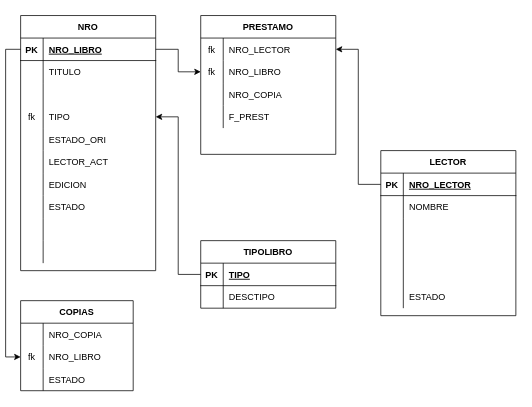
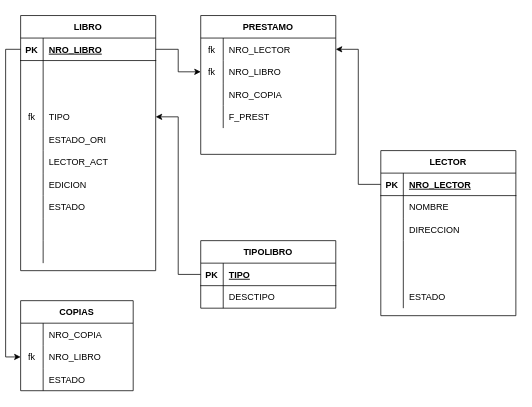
- <mxCell id="2" value="NRO" style="shape=table;startSize=30;container=1;collapsible=1;childLayout=tableLayout;fixedRows=1;rowLines=0;fontStyle=1;align=center;resizeLast=1;" parent="1" vertex="1"><mxGeometry y="20" width="180" height="340" as="geometry" x="20" /></mxCell>
+ <mxCell id="2" value="LIBRO" style="shape=table;startSize=30;container=1;collapsible=1;childLayout=tableLayout;fixedRows=1;rowLines=0;fontStyle=1;align=center;resizeLast=1;" parent="1" vertex="1"><mxGeometry y="20" width="180" height="340" as="geometry" x="20" /></mxCell>
- <mxCell id="8" value="TITULO" style="shape=partialRectangle;connectable=0;fillColor=none;top=0;left=0;bottom=0;right=0;align=left;spacingLeft=6;overflow=hidden;" parent="6" vertex="1"><mxGeometry x="30" width="150" height="30" as="geometry" /></mxCell>
+ <mxCell id="48" value="DIRECCION" style="shape=partialRectangle;connectable=0;fillColor=none;top=0;left=0;bottom=0;right=0;align=left;spacingLeft=6;overflow=hidden;" parent="46" vertex="1"><mxGeometry x="30" width="150" height="30" as="geometry" /></mxCell>
